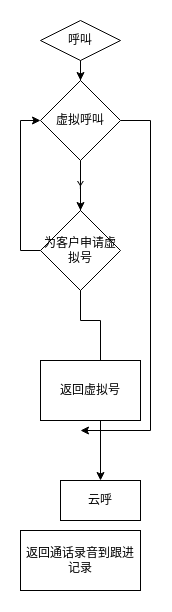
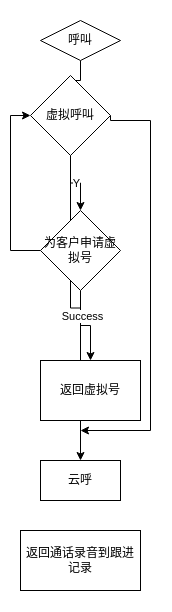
- <mxCell id="7" value="虚拟呼叫" style="rhombus;whiteSpace=wrap;html=1;rounded=0;" vertex="1" parent="1"><mxGeometry x="40" y="80" width="80" height="80" as="geometry" /></mxCell>
+ <mxCell id="7" value="虚拟呼叫" style="rhombus;whiteSpace=wrap;html=1;rounded=0;" vertex="1" parent="1"><mxGeometry x="30" y="75" width="80" height="80" as="geometry" /></mxCell>
+ <mxCell id="8" value="" style="edgeStyle=orthogonalEdgeStyle;rounded=0;orthogonalLoop=1;jettySize=auto;html=1;" edge="1" parent="1" source="11" target="12"><mxGeometry relative="1" as="geometry" /></mxCell>
+ <mxCell id="9" value="Success" style="edgeLabel;html=1;align=center;verticalAlign=middle;resizable=0;points=[];" vertex="1" connectable="0" parent="8"><mxGeometry x="-0.371" y="1" relative="1" as="geometry"><mxPoint as="offset" /></mxGeometry></mxCell>
- <mxCell id="13" value="云呼" style="whiteSpace=wrap;html=1;rounded=0;" vertex="1" parent="1"><mxGeometry x="60" y="480" width="80" height="40" as="geometry" /></mxCell>
+ <mxCell id="13" value="云呼" style="whiteSpace=wrap;html=1;rounded=0;" vertex="1" parent="1"><mxGeometry x="40" y="460" width="80" height="40" as="geometry" /></mxCell>
